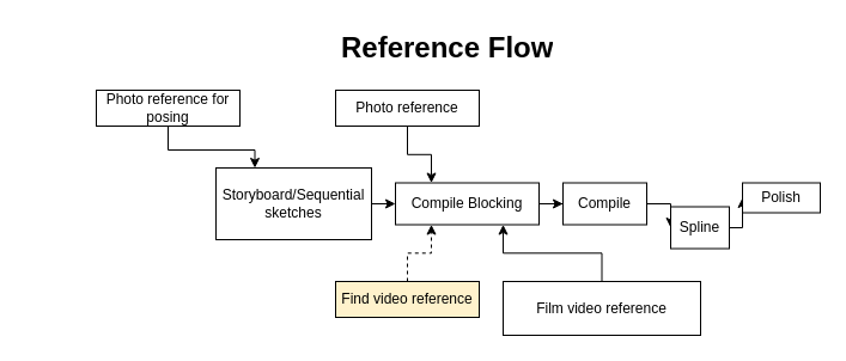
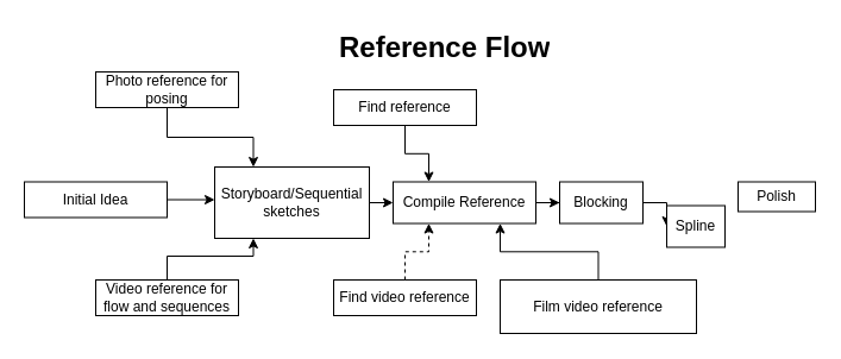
- <mxCell id="6" value="Photo reference for posing" style="rounded=0;whiteSpace=wrap;html=1;" vertex="1" parent="1"><mxGeometry x="80" y="75" width="120" height="30" as="geometry" /></mxCell>
+ <mxCell id="6" value="Photo reference for posing" style="rounded=0;whiteSpace=wrap;html=1;" vertex="1" parent="1"><mxGeometry x="80" y="60" width="120" height="30" as="geometry" /></mxCell>
- <mxCell id="12" value="Photo reference" style="rounded=0;whiteSpace=wrap;html=1;" vertex="1" parent="1"><mxGeometry x="280" y="75" width="120" height="30" as="geometry" /></mxCell>
+ <mxCell id="12" value="Find reference" style="rounded=0;whiteSpace=wrap;html=1;" vertex="1" parent="1"><mxGeometry x="280" y="75" width="120" height="30" as="geometry" /></mxCell>
+ <mxCell id="2" value="Initial Idea" style="rounded=0;whiteSpace=wrap;html=1;" vertex="1" parent="1"><mxGeometry x="20" y="152.5" width="120" height="30" as="geometry" /></mxCell>
+ <mxCell id="23" style="edgeStyle=orthogonalEdgeStyle;rounded=0;orthogonalLoop=1;jettySize=auto;html=1;exitX=1;exitY=0.5;exitDx=0;exitDy=0;entryX=0;entryY=0.459;entryDx=0;entryDy=0;entryPerimeter=0;" edge="1" parent="1" source="2" target="4"><mxGeometry relative="1" as="geometry" /></mxCell>
- <mxCell id="10" value="Compile Blocking" style="rounded=0;whiteSpace=wrap;html=1;" vertex="1" parent="1"><mxGeometry x="330" y="152.5" width="120" height="35" as="geometry" /></mxCell>
+ <mxCell id="10" value="Compile Reference" style="rounded=0;whiteSpace=wrap;html=1;" vertex="1" parent="1"><mxGeometry x="330" y="152.5" width="120" height="35" as="geometry" /></mxCell>
- <mxCell id="18" value="Compile" style="rounded=0;whiteSpace=wrap;html=1;" vertex="1" parent="1"><mxGeometry x="470" y="152.5" width="70" height="35" as="geometry" /></mxCell>
+ <mxCell id="18" value="Blocking" style="rounded=0;whiteSpace=wrap;html=1;" vertex="1" parent="1"><mxGeometry x="470" y="152.5" width="70" height="35" as="geometry" /></mxCell>
- <mxCell id="19" style="edgeStyle=orthogonalEdgeStyle;rounded=0;orthogonalLoop=1;jettySize=auto;html=1;exitX=1;exitY=0.5;exitDx=0;exitDy=0;entryX=0;entryY=0.5;entryDx=0;entryDy=0;" edge="1" parent="1" source="20" target="21"><mxGeometry relative="1" as="geometry" /></mxCell>
+ <mxCell id="7" style="edgeStyle=orthogonalEdgeStyle;rounded=0;orthogonalLoop=1;jettySize=auto;html=1;exitX=0.5;exitY=0;exitDx=0;exitDy=0;entryX=0.25;entryY=1;entryDx=0;entryDy=0;" edge="1" parent="1" source="8" target="4"><mxGeometry relative="1" as="geometry" /></mxCell>
+ <mxCell id="8" value="Video reference for flow and sequences" style="rounded=0;whiteSpace=wrap;html=1;" vertex="1" parent="1"><mxGeometry x="80" y="235" width="120" height="30" as="geometry" /></mxCell>
- <mxCell id="14" value="Find video reference" style="rounded=0;whiteSpace=wrap;html=1;fillColor=#fff2cc;" vertex="1" parent="1"><mxGeometry x="280" y="235" width="120" height="30" as="geometry" /></mxCell>
+ <mxCell id="14" value="Find video reference" style="rounded=0;whiteSpace=wrap;html=1;" vertex="1" parent="1"><mxGeometry x="280" y="235" width="120" height="30" as="geometry" /></mxCell>
